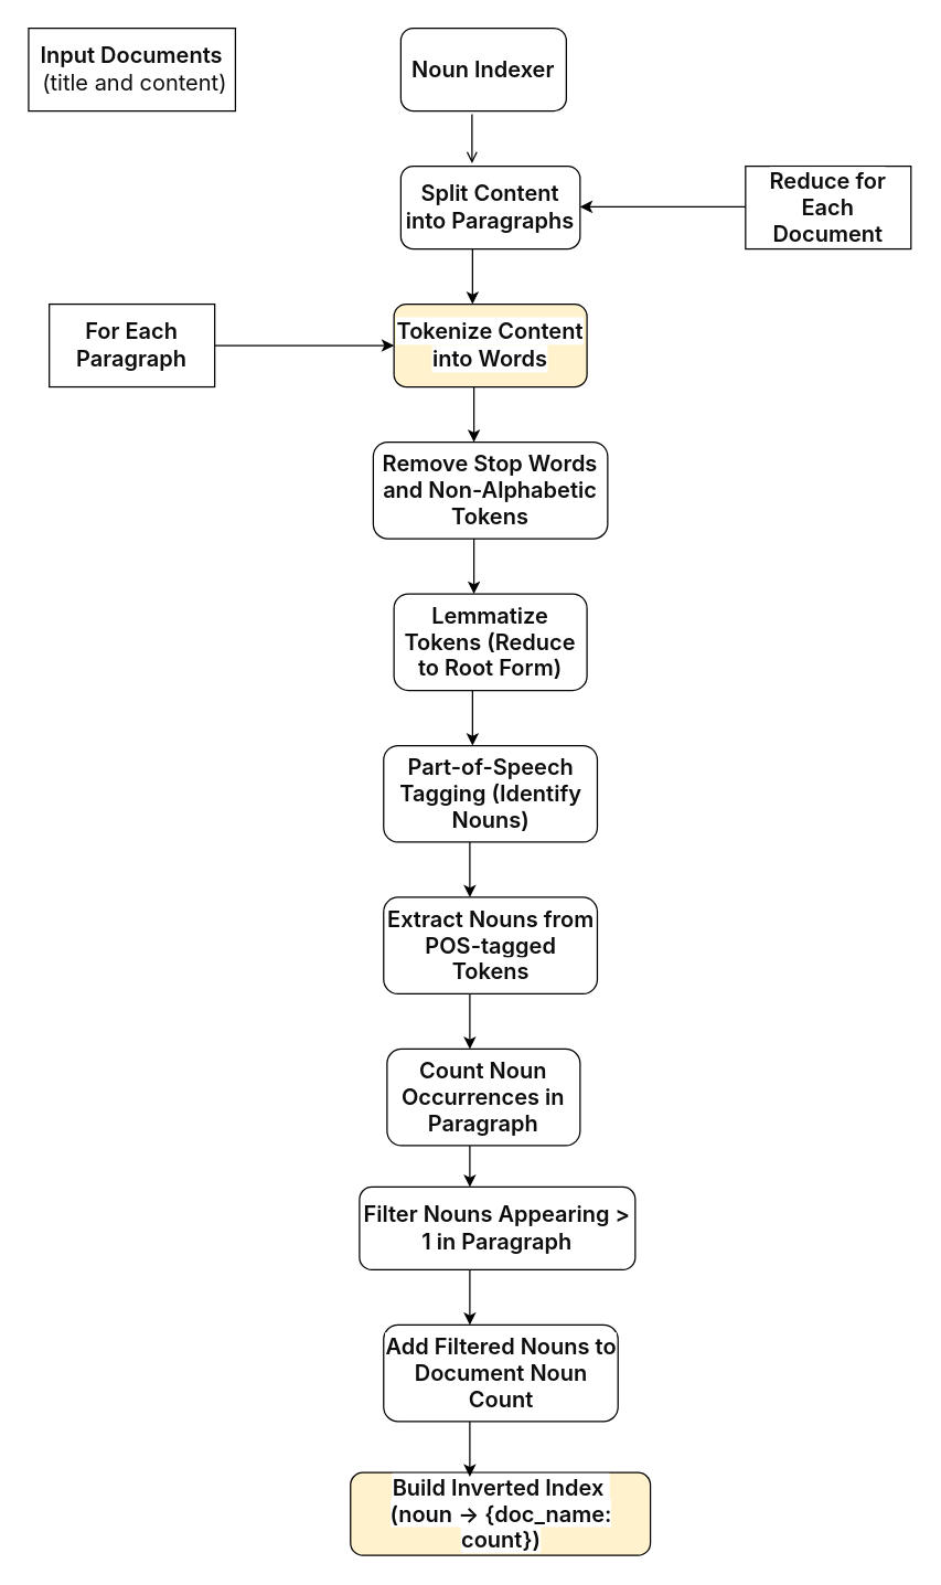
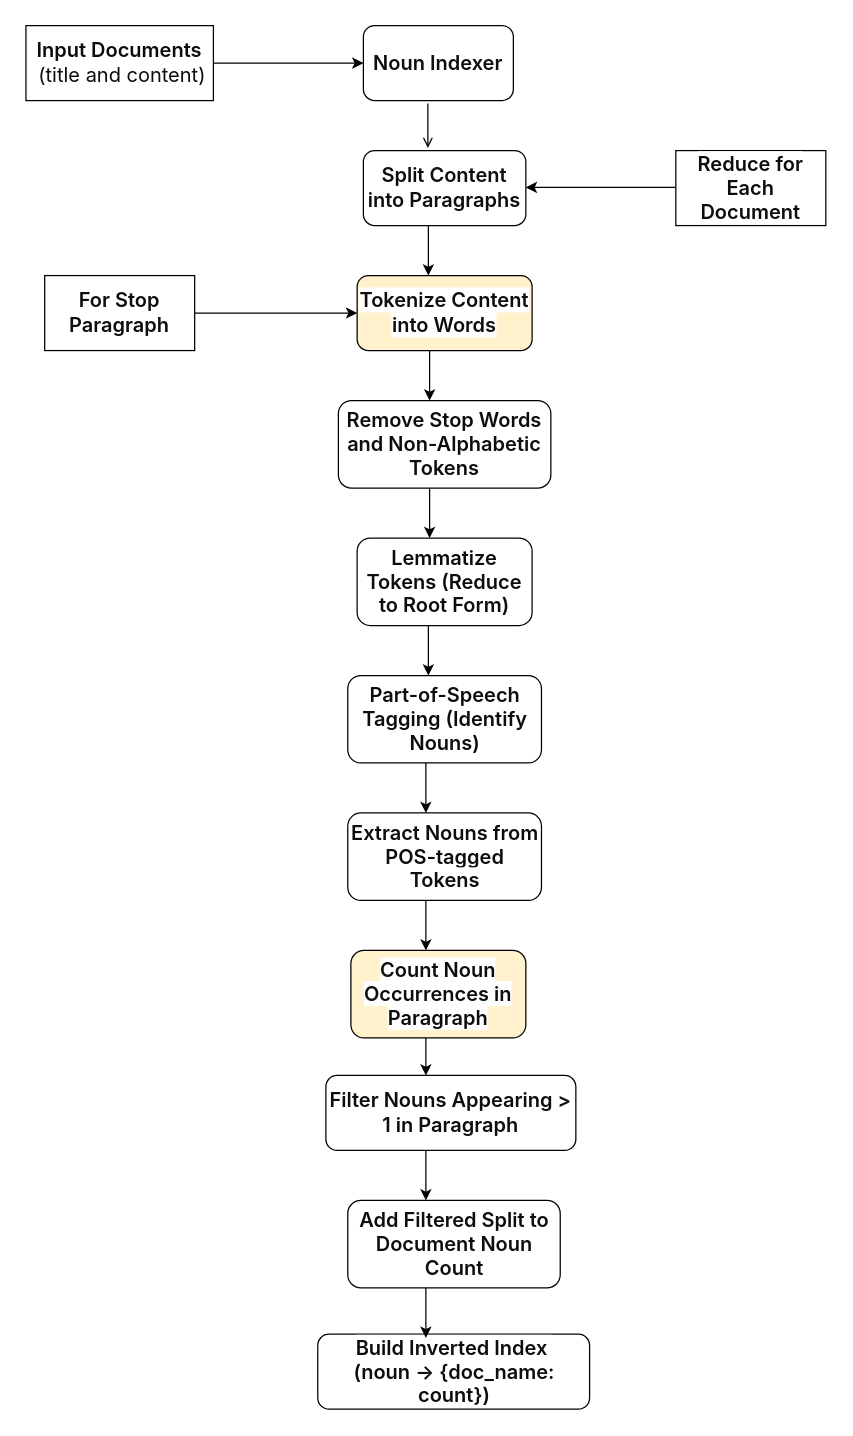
+ <mxCell id="16" value="" style="endArrow=classic;html=1;rounded=0;exitX=1;exitY=0.5;exitDx=0;exitDy=0;entryX=0;entryY=0.5;entryDx=0;entryDy=0;" edge="1" parent="1" source="2" target="14"><mxGeometry width="50" height="50" relative="1" as="geometry"><mxPoint x="290" y="230" as="sourcePoint" /><mxPoint x="340" y="180" as="targetPoint" /></mxGeometry></mxCell>
- <mxCell id="15" value="&lt;span style=&quot;border: 0px solid rgb(227, 227, 227); box-sizing: border-box; --tw-border-spacing-x: 0; --tw-border-spacing-y: 0; --tw-translate-x: 0; --tw-translate-y: 0; --tw-rotate: 0; --tw-skew-x: 0; --tw-skew-y: 0; --tw-scale-x: 1; --tw-scale-y: 1; --tw-pan-x: ; --tw-pan-y: ; --tw-pinch-zoom: ; --tw-scroll-snap-strictness: proximity; --tw-gradient-from-position: ; --tw-gradient-via-position: ; --tw-gradient-to-position: ; --tw-ordinal: ; --tw-slashed-zero: ; --tw-numeric-figure: ; --tw-numeric-spacing: ; --tw-numeric-fraction: ; --tw-ring-inset: ; --tw-ring-offset-width: 0px; --tw-ring-offset-color: #fff; --tw-ring-color: rgba(69,89,164,.5); --tw-ring-offset-shadow: 0 0 #0000; --tw-ring-shadow: 0 0 #0000; --tw-shadow: 0 0 #0000; --tw-shadow-colored: 0 0 #0000; --tw-blur: ; --tw-brightness: ; --tw-contrast: ; --tw-grayscale: ; --tw-hue-rotate: ; --tw-invert: ; --tw-saturate: ; --tw-sepia: ; --tw-drop-shadow: ; --tw-backdrop-blur: ; --tw-backdrop-brightness: ; --tw-backdrop-contrast: ; --tw-backdrop-grayscale: ; --tw-backdrop-hue-rotate: ; --tw-backdrop-invert: ; --tw-backdrop-opacity: ; --tw-backdrop-saturate: ; --tw-backdrop-sepia: ; --tw-contain-size: ; --tw-contain-layout: ; --tw-contain-paint: ; --tw-contain-style: ; scrollbar-color: var(--gray-200) transparent; font-weight: 600; color: rgb(13, 13, 13); font-family: ui-sans-serif, -apple-system, system-ui, &amp;quot;Segoe UI&amp;quot;, Helvetica, &amp;quot;Apple Color Emoji&amp;quot;, Arial, sans-serif, &amp;quot;Segoe UI Emoji&amp;quot;, &amp;quot;Segoe UI Symbol&amp;quot;; font-size: 16px; text-align: left; background-color: rgb(255, 255, 255);&quot;&gt;For Each Paragraph&lt;/span&gt;" style="rounded=0;whiteSpace=wrap;html=1;" vertex="1" parent="1"><mxGeometry x="35" y="220" width="120" height="60" as="geometry" /></mxCell>
+ <mxCell id="15" value="&lt;span style=&quot;border: 0px solid rgb(227, 227, 227); box-sizing: border-box; --tw-border-spacing-x: 0; --tw-border-spacing-y: 0; --tw-translate-x: 0; --tw-translate-y: 0; --tw-rotate: 0; --tw-skew-x: 0; --tw-skew-y: 0; --tw-scale-x: 1; --tw-scale-y: 1; --tw-pan-x: ; --tw-pan-y: ; --tw-pinch-zoom: ; --tw-scroll-snap-strictness: proximity; --tw-gradient-from-position: ; --tw-gradient-via-position: ; --tw-gradient-to-position: ; --tw-ordinal: ; --tw-slashed-zero: ; --tw-numeric-figure: ; --tw-numeric-spacing: ; --tw-numeric-fraction: ; --tw-ring-inset: ; --tw-ring-offset-width: 0px; --tw-ring-offset-color: #fff; --tw-ring-color: rgba(69,89,164,.5); --tw-ring-offset-shadow: 0 0 #0000; --tw-ring-shadow: 0 0 #0000; --tw-shadow: 0 0 #0000; --tw-shadow-colored: 0 0 #0000; --tw-blur: ; --tw-brightness: ; --tw-contrast: ; --tw-grayscale: ; --tw-hue-rotate: ; --tw-invert: ; --tw-saturate: ; --tw-sepia: ; --tw-drop-shadow: ; --tw-backdrop-blur: ; --tw-backdrop-brightness: ; --tw-backdrop-contrast: ; --tw-backdrop-grayscale: ; --tw-backdrop-hue-rotate: ; --tw-backdrop-invert: ; --tw-backdrop-opacity: ; --tw-backdrop-saturate: ; --tw-backdrop-sepia: ; --tw-contain-size: ; --tw-contain-layout: ; --tw-contain-paint: ; --tw-contain-style: ; scrollbar-color: var(--gray-200) transparent; font-weight: 600; color: rgb(13, 13, 13); font-family: ui-sans-serif, -apple-system, system-ui, &amp;quot;Segoe UI&amp;quot;, Helvetica, &amp;quot;Apple Color Emoji&amp;quot;, Arial, sans-serif, &amp;quot;Segoe UI Emoji&amp;quot;, &amp;quot;Segoe UI Symbol&amp;quot;; font-size: 16px; text-align: left; background-color: rgb(255, 255, 255);&quot;&gt;For Stop Paragraph&lt;/span&gt;" style="rounded=0;whiteSpace=wrap;html=1;" vertex="1" parent="1"><mxGeometry x="35" y="220" width="120" height="60" as="geometry" /></mxCell>
- <mxCell id="11" value="&lt;span style=&quot;border: 0px solid rgb(227, 227, 227); box-sizing: border-box; --tw-border-spacing-x: 0; --tw-border-spacing-y: 0; --tw-translate-x: 0; --tw-translate-y: 0; --tw-rotate: 0; --tw-skew-x: 0; --tw-skew-y: 0; --tw-scale-x: 1; --tw-scale-y: 1; --tw-pan-x: ; --tw-pan-y: ; --tw-pinch-zoom: ; --tw-scroll-snap-strictness: proximity; --tw-gradient-from-position: ; --tw-gradient-via-position: ; --tw-gradient-to-position: ; --tw-ordinal: ; --tw-slashed-zero: ; --tw-numeric-figure: ; --tw-numeric-spacing: ; --tw-numeric-fraction: ; --tw-ring-inset: ; --tw-ring-offset-width: 0px; --tw-ring-offset-color: #fff; --tw-ring-color: rgba(69,89,164,.5); --tw-ring-offset-shadow: 0 0 #0000; --tw-ring-shadow: 0 0 #0000; --tw-shadow: 0 0 #0000; --tw-shadow-colored: 0 0 #0000; --tw-blur: ; --tw-brightness: ; --tw-contrast: ; --tw-grayscale: ; --tw-hue-rotate: ; --tw-invert: ; --tw-saturate: ; --tw-sepia: ; --tw-drop-shadow: ; --tw-backdrop-blur: ; --tw-backdrop-brightness: ; --tw-backdrop-contrast: ; --tw-backdrop-grayscale: ; --tw-backdrop-hue-rotate: ; --tw-backdrop-invert: ; --tw-backdrop-opacity: ; --tw-backdrop-saturate: ; --tw-backdrop-sepia: ; --tw-contain-size: ; --tw-contain-layout: ; --tw-contain-paint: ; --tw-contain-style: ; scrollbar-color: var(--gray-200) transparent; font-weight: 600; color: rgb(13, 13, 13); font-family: ui-sans-serif, -apple-system, system-ui, &amp;quot;Segoe UI&amp;quot;, Helvetica, &amp;quot;Apple Color Emoji&amp;quot;, Arial, sans-serif, &amp;quot;Segoe UI Emoji&amp;quot;, &amp;quot;Segoe UI Symbol&amp;quot;; font-size: 16px; text-align: left; background-color: rgb(255, 255, 255);&quot;&gt;Count Noun Occurrences in Paragraph&lt;/span&gt;" style="rounded=1;whiteSpace=wrap;html=1;" vertex="1" parent="1"><mxGeometry x="280" y="760" width="140" height="70" as="geometry" /></mxCell>
+ <mxCell id="11" value="&lt;span style=&quot;border: 0px solid rgb(227, 227, 227); box-sizing: border-box; --tw-border-spacing-x: 0; --tw-border-spacing-y: 0; --tw-translate-x: 0; --tw-translate-y: 0; --tw-rotate: 0; --tw-skew-x: 0; --tw-skew-y: 0; --tw-scale-x: 1; --tw-scale-y: 1; --tw-pan-x: ; --tw-pan-y: ; --tw-pinch-zoom: ; --tw-scroll-snap-strictness: proximity; --tw-gradient-from-position: ; --tw-gradient-via-position: ; --tw-gradient-to-position: ; --tw-ordinal: ; --tw-slashed-zero: ; --tw-numeric-figure: ; --tw-numeric-spacing: ; --tw-numeric-fraction: ; --tw-ring-inset: ; --tw-ring-offset-width: 0px; --tw-ring-offset-color: #fff; --tw-ring-color: rgba(69,89,164,.5); --tw-ring-offset-shadow: 0 0 #0000; --tw-ring-shadow: 0 0 #0000; --tw-shadow: 0 0 #0000; --tw-shadow-colored: 0 0 #0000; --tw-blur: ; --tw-brightness: ; --tw-contrast: ; --tw-grayscale: ; --tw-hue-rotate: ; --tw-invert: ; --tw-saturate: ; --tw-sepia: ; --tw-drop-shadow: ; --tw-backdrop-blur: ; --tw-backdrop-brightness: ; --tw-backdrop-contrast: ; --tw-backdrop-grayscale: ; --tw-backdrop-hue-rotate: ; --tw-backdrop-invert: ; --tw-backdrop-opacity: ; --tw-backdrop-saturate: ; --tw-backdrop-sepia: ; --tw-contain-size: ; --tw-contain-layout: ; --tw-contain-paint: ; --tw-contain-style: ; scrollbar-color: var(--gray-200) transparent; font-weight: 600; color: rgb(13, 13, 13); font-family: ui-sans-serif, -apple-system, system-ui, &amp;quot;Segoe UI&amp;quot;, Helvetica, &amp;quot;Apple Color Emoji&amp;quot;, Arial, sans-serif, &amp;quot;Segoe UI Emoji&amp;quot;, &amp;quot;Segoe UI Symbol&amp;quot;; font-size: 16px; text-align: left; background-color: rgb(255, 255, 255);&quot;&gt;Count Noun Occurrences in Paragraph&lt;/span&gt;" style="rounded=1;whiteSpace=wrap;html=1;fillColor=#fff2cc;" vertex="1" parent="1"><mxGeometry x="280" y="760" width="140" height="70" as="geometry" /></mxCell>
- <mxCell id="9" value="&lt;span style=&quot;border: 0px solid rgb(227, 227, 227); box-sizing: border-box; --tw-border-spacing-x: 0; --tw-border-spacing-y: 0; --tw-translate-x: 0; --tw-translate-y: 0; --tw-rotate: 0; --tw-skew-x: 0; --tw-skew-y: 0; --tw-scale-x: 1; --tw-scale-y: 1; --tw-pan-x: ; --tw-pan-y: ; --tw-pinch-zoom: ; --tw-scroll-snap-strictness: proximity; --tw-gradient-from-position: ; --tw-gradient-via-position: ; --tw-gradient-to-position: ; --tw-ordinal: ; --tw-slashed-zero: ; --tw-numeric-figure: ; --tw-numeric-spacing: ; --tw-numeric-fraction: ; --tw-ring-inset: ; --tw-ring-offset-width: 0px; --tw-ring-offset-color: #fff; --tw-ring-color: rgba(69,89,164,.5); --tw-ring-offset-shadow: 0 0 #0000; --tw-ring-shadow: 0 0 #0000; --tw-shadow: 0 0 #0000; --tw-shadow-colored: 0 0 #0000; --tw-blur: ; --tw-brightness: ; --tw-contrast: ; --tw-grayscale: ; --tw-hue-rotate: ; --tw-invert: ; --tw-saturate: ; --tw-sepia: ; --tw-drop-shadow: ; --tw-backdrop-blur: ; --tw-backdrop-brightness: ; --tw-backdrop-contrast: ; --tw-backdrop-grayscale: ; --tw-backdrop-hue-rotate: ; --tw-backdrop-invert: ; --tw-backdrop-opacity: ; --tw-backdrop-saturate: ; --tw-backdrop-sepia: ; --tw-contain-size: ; --tw-contain-layout: ; --tw-contain-paint: ; --tw-contain-style: ; scrollbar-color: var(--main-surface-tertiary) transparent; font-weight: 600; color: rgb(13, 13, 13); font-family: ui-sans-serif, -apple-system, system-ui, &amp;quot;Segoe UI&amp;quot;, Helvetica, &amp;quot;Apple Color Emoji&amp;quot;, Arial, sans-serif, &amp;quot;Segoe UI Emoji&amp;quot;, &amp;quot;Segoe UI Symbol&amp;quot;; font-size: 16px; text-align: left; background-color: rgb(255, 255, 255);&quot;&gt;Add Filtered Nouns to Document Noun Count&lt;/span&gt;" style="rounded=1;whiteSpace=wrap;html=1;" vertex="1" parent="1"><mxGeometry x="277.5" y="960" width="170" height="70" as="geometry" /></mxCell>
+ <mxCell id="9" value="&lt;span style=&quot;border: 0px solid rgb(227, 227, 227); box-sizing: border-box; --tw-border-spacing-x: 0; --tw-border-spacing-y: 0; --tw-translate-x: 0; --tw-translate-y: 0; --tw-rotate: 0; --tw-skew-x: 0; --tw-skew-y: 0; --tw-scale-x: 1; --tw-scale-y: 1; --tw-pan-x: ; --tw-pan-y: ; --tw-pinch-zoom: ; --tw-scroll-snap-strictness: proximity; --tw-gradient-from-position: ; --tw-gradient-via-position: ; --tw-gradient-to-position: ; --tw-ordinal: ; --tw-slashed-zero: ; --tw-numeric-figure: ; --tw-numeric-spacing: ; --tw-numeric-fraction: ; --tw-ring-inset: ; --tw-ring-offset-width: 0px; --tw-ring-offset-color: #fff; --tw-ring-color: rgba(69,89,164,.5); --tw-ring-offset-shadow: 0 0 #0000; --tw-ring-shadow: 0 0 #0000; --tw-shadow: 0 0 #0000; --tw-shadow-colored: 0 0 #0000; --tw-blur: ; --tw-brightness: ; --tw-contrast: ; --tw-grayscale: ; --tw-hue-rotate: ; --tw-invert: ; --tw-saturate: ; --tw-sepia: ; --tw-drop-shadow: ; --tw-backdrop-blur: ; --tw-backdrop-brightness: ; --tw-backdrop-contrast: ; --tw-backdrop-grayscale: ; --tw-backdrop-hue-rotate: ; --tw-backdrop-invert: ; --tw-backdrop-opacity: ; --tw-backdrop-saturate: ; --tw-backdrop-sepia: ; --tw-contain-size: ; --tw-contain-layout: ; --tw-contain-paint: ; --tw-contain-style: ; scrollbar-color: var(--main-surface-tertiary) transparent; font-weight: 600; color: rgb(13, 13, 13); font-family: ui-sans-serif, -apple-system, system-ui, &amp;quot;Segoe UI&amp;quot;, Helvetica, &amp;quot;Apple Color Emoji&amp;quot;, Arial, sans-serif, &amp;quot;Segoe UI Emoji&amp;quot;, &amp;quot;Segoe UI Symbol&amp;quot;; font-size: 16px; text-align: left; background-color: rgb(255, 255, 255);&quot;&gt;Add Filtered Split to Document Noun Count&lt;/span&gt;" style="rounded=1;whiteSpace=wrap;html=1;" vertex="1" parent="1"><mxGeometry x="277.5" y="960" width="170" height="70" as="geometry" /></mxCell>
- <mxCell id="13" value="&lt;span style=&quot;border: 0px solid rgb(227, 227, 227); box-sizing: border-box; --tw-border-spacing-x: 0; --tw-border-spacing-y: 0; --tw-translate-x: 0; --tw-translate-y: 0; --tw-rotate: 0; --tw-skew-x: 0; --tw-skew-y: 0; --tw-scale-x: 1; --tw-scale-y: 1; --tw-pan-x: ; --tw-pan-y: ; --tw-pinch-zoom: ; --tw-scroll-snap-strictness: proximity; --tw-gradient-from-position: ; --tw-gradient-via-position: ; --tw-gradient-to-position: ; --tw-ordinal: ; --tw-slashed-zero: ; --tw-numeric-figure: ; --tw-numeric-spacing: ; --tw-numeric-fraction: ; --tw-ring-inset: ; --tw-ring-offset-width: 0px; --tw-ring-offset-color: #fff; --tw-ring-color: rgba(69,89,164,.5); --tw-ring-offset-shadow: 0 0 #0000; --tw-ring-shadow: 0 0 #0000; --tw-shadow: 0 0 #0000; --tw-shadow-colored: 0 0 #0000; --tw-blur: ; --tw-brightness: ; --tw-contrast: ; --tw-grayscale: ; --tw-hue-rotate: ; --tw-invert: ; --tw-saturate: ; --tw-sepia: ; --tw-drop-shadow: ; --tw-backdrop-blur: ; --tw-backdrop-brightness: ; --tw-backdrop-contrast: ; --tw-backdrop-grayscale: ; --tw-backdrop-hue-rotate: ; --tw-backdrop-invert: ; --tw-backdrop-opacity: ; --tw-backdrop-saturate: ; --tw-backdrop-sepia: ; --tw-contain-size: ; --tw-contain-layout: ; --tw-contain-paint: ; --tw-contain-style: ; scrollbar-color: var(--main-surface-tertiary) transparent; font-weight: 600; color: rgb(13, 13, 13); font-family: ui-sans-serif, -apple-system, system-ui, &amp;quot;Segoe UI&amp;quot;, Helvetica, &amp;quot;Apple Color Emoji&amp;quot;, Arial, sans-serif, &amp;quot;Segoe UI Emoji&amp;quot;, &amp;quot;Segoe UI Symbol&amp;quot;; font-size: 16px; text-align: left; background-color: rgb(255, 255, 255);&quot;&gt;Build Inverted Index&amp;nbsp;&lt;/span&gt;&lt;div&gt;&lt;span style=&quot;border: 0px solid rgb(227, 227, 227); box-sizing: border-box; --tw-border-spacing-x: 0; --tw-border-spacing-y: 0; --tw-translate-x: 0; --tw-translate-y: 0; --tw-rotate: 0; --tw-skew-x: 0; --tw-skew-y: 0; --tw-scale-x: 1; --tw-scale-y: 1; --tw-pan-x: ; --tw-pan-y: ; --tw-pinch-zoom: ; --tw-scroll-snap-strictness: proximity; --tw-gradient-from-position: ; --tw-gradient-via-position: ; --tw-gradient-to-position: ; --tw-ordinal: ; --tw-slashed-zero: ; --tw-numeric-figure: ; --tw-numeric-spacing: ; --tw-numeric-fraction: ; --tw-ring-inset: ; --tw-ring-offset-width: 0px; --tw-ring-offset-color: #fff; --tw-ring-color: rgba(69,89,164,.5); --tw-ring-offset-shadow: 0 0 #0000; --tw-ring-shadow: 0 0 #0000; --tw-shadow: 0 0 #0000; --tw-shadow-colored: 0 0 #0000; --tw-blur: ; --tw-brightness: ; --tw-contrast: ; --tw-grayscale: ; --tw-hue-rotate: ; --tw-invert: ; --tw-saturate: ; --tw-sepia: ; --tw-drop-shadow: ; --tw-backdrop-blur: ; --tw-backdrop-brightness: ; --tw-backdrop-contrast: ; --tw-backdrop-grayscale: ; --tw-backdrop-hue-rotate: ; --tw-backdrop-invert: ; --tw-backdrop-opacity: ; --tw-backdrop-saturate: ; --tw-backdrop-sepia: ; --tw-contain-size: ; --tw-contain-layout: ; --tw-contain-paint: ; --tw-contain-style: ; scrollbar-color: var(--main-surface-tertiary) transparent; font-weight: 600; color: rgb(13, 13, 13); font-family: ui-sans-serif, -apple-system, system-ui, &amp;quot;Segoe UI&amp;quot;, Helvetica, &amp;quot;Apple Color Emoji&amp;quot;, Arial, sans-serif, &amp;quot;Segoe UI Emoji&amp;quot;, &amp;quot;Segoe UI Symbol&amp;quot;; font-size: 16px; text-align: left; background-color: rgb(255, 255, 255);&quot;&gt;(noun -&amp;gt; {doc_name: count})&lt;/span&gt;&lt;/div&gt;" style="rounded=1;whiteSpace=wrap;html=1;fillColor=#fff2cc;" vertex="1" parent="1"><mxGeometry x="253.5" y="1067" width="217.5" height="60" as="geometry" /></mxCell>
+ <mxCell id="13" value="&lt;span style=&quot;border: 0px solid rgb(227, 227, 227); box-sizing: border-box; --tw-border-spacing-x: 0; --tw-border-spacing-y: 0; --tw-translate-x: 0; --tw-translate-y: 0; --tw-rotate: 0; --tw-skew-x: 0; --tw-skew-y: 0; --tw-scale-x: 1; --tw-scale-y: 1; --tw-pan-x: ; --tw-pan-y: ; --tw-pinch-zoom: ; --tw-scroll-snap-strictness: proximity; --tw-gradient-from-position: ; --tw-gradient-via-position: ; --tw-gradient-to-position: ; --tw-ordinal: ; --tw-slashed-zero: ; --tw-numeric-figure: ; --tw-numeric-spacing: ; --tw-numeric-fraction: ; --tw-ring-inset: ; --tw-ring-offset-width: 0px; --tw-ring-offset-color: #fff; --tw-ring-color: rgba(69,89,164,.5); --tw-ring-offset-shadow: 0 0 #0000; --tw-ring-shadow: 0 0 #0000; --tw-shadow: 0 0 #0000; --tw-shadow-colored: 0 0 #0000; --tw-blur: ; --tw-brightness: ; --tw-contrast: ; --tw-grayscale: ; --tw-hue-rotate: ; --tw-invert: ; --tw-saturate: ; --tw-sepia: ; --tw-drop-shadow: ; --tw-backdrop-blur: ; --tw-backdrop-brightness: ; --tw-backdrop-contrast: ; --tw-backdrop-grayscale: ; --tw-backdrop-hue-rotate: ; --tw-backdrop-invert: ; --tw-backdrop-opacity: ; --tw-backdrop-saturate: ; --tw-backdrop-sepia: ; --tw-contain-size: ; --tw-contain-layout: ; --tw-contain-paint: ; --tw-contain-style: ; scrollbar-color: var(--main-surface-tertiary) transparent; font-weight: 600; color: rgb(13, 13, 13); font-family: ui-sans-serif, -apple-system, system-ui, &amp;quot;Segoe UI&amp;quot;, Helvetica, &amp;quot;Apple Color Emoji&amp;quot;, Arial, sans-serif, &amp;quot;Segoe UI Emoji&amp;quot;, &amp;quot;Segoe UI Symbol&amp;quot;; font-size: 16px; text-align: left; background-color: rgb(255, 255, 255);&quot;&gt;Build Inverted Index&amp;nbsp;&lt;/span&gt;&lt;div&gt;&lt;span style=&quot;border: 0px solid rgb(227, 227, 227); box-sizing: border-box; --tw-border-spacing-x: 0; --tw-border-spacing-y: 0; --tw-translate-x: 0; --tw-translate-y: 0; --tw-rotate: 0; --tw-skew-x: 0; --tw-skew-y: 0; --tw-scale-x: 1; --tw-scale-y: 1; --tw-pan-x: ; --tw-pan-y: ; --tw-pinch-zoom: ; --tw-scroll-snap-strictness: proximity; --tw-gradient-from-position: ; --tw-gradient-via-position: ; --tw-gradient-to-position: ; --tw-ordinal: ; --tw-slashed-zero: ; --tw-numeric-figure: ; --tw-numeric-spacing: ; --tw-numeric-fraction: ; --tw-ring-inset: ; --tw-ring-offset-width: 0px; --tw-ring-offset-color: #fff; --tw-ring-color: rgba(69,89,164,.5); --tw-ring-offset-shadow: 0 0 #0000; --tw-ring-shadow: 0 0 #0000; --tw-shadow: 0 0 #0000; --tw-shadow-colored: 0 0 #0000; --tw-blur: ; --tw-brightness: ; --tw-contrast: ; --tw-grayscale: ; --tw-hue-rotate: ; --tw-invert: ; --tw-saturate: ; --tw-sepia: ; --tw-drop-shadow: ; --tw-backdrop-blur: ; --tw-backdrop-brightness: ; --tw-backdrop-contrast: ; --tw-backdrop-grayscale: ; --tw-backdrop-hue-rotate: ; --tw-backdrop-invert: ; --tw-backdrop-opacity: ; --tw-backdrop-saturate: ; --tw-backdrop-sepia: ; --tw-contain-size: ; --tw-contain-layout: ; --tw-contain-paint: ; --tw-contain-style: ; scrollbar-color: var(--main-surface-tertiary) transparent; font-weight: 600; color: rgb(13, 13, 13); font-family: ui-sans-serif, -apple-system, system-ui, &amp;quot;Segoe UI&amp;quot;, Helvetica, &amp;quot;Apple Color Emoji&amp;quot;, Arial, sans-serif, &amp;quot;Segoe UI Emoji&amp;quot;, &amp;quot;Segoe UI Symbol&amp;quot;; font-size: 16px; text-align: left; background-color: rgb(255, 255, 255);&quot;&gt;(noun -&amp;gt; {doc_name: count})&lt;/span&gt;&lt;/div&gt;" style="rounded=1;whiteSpace=wrap;html=1;" vertex="1" parent="1"><mxGeometry x="253.5" y="1067" width="217.5" height="60" as="geometry" /></mxCell>
